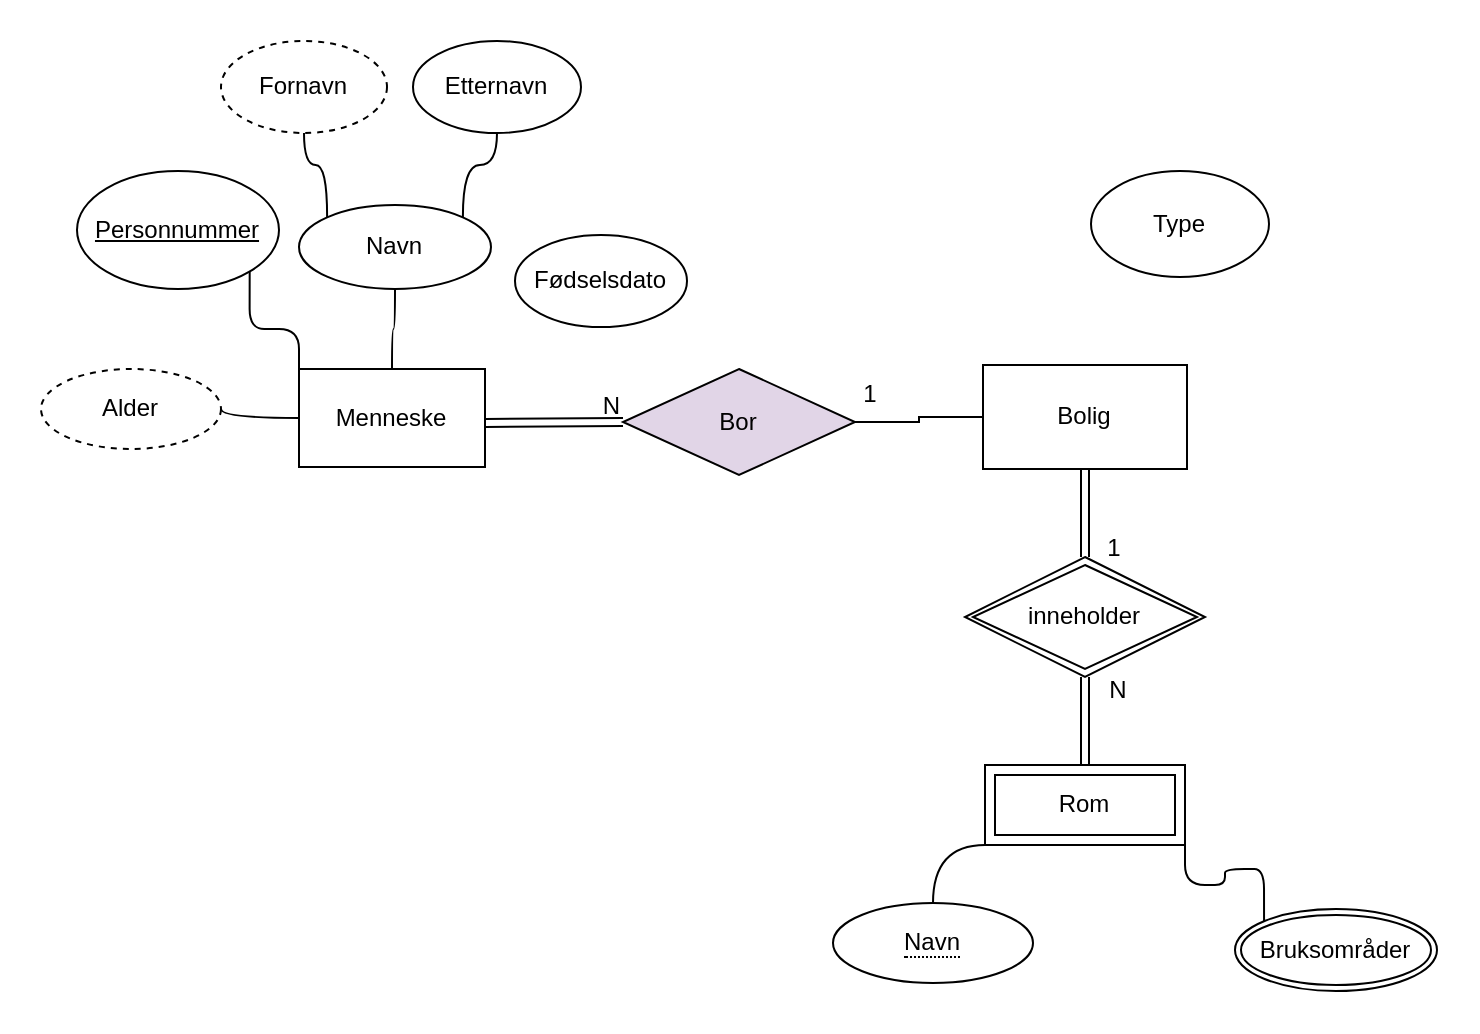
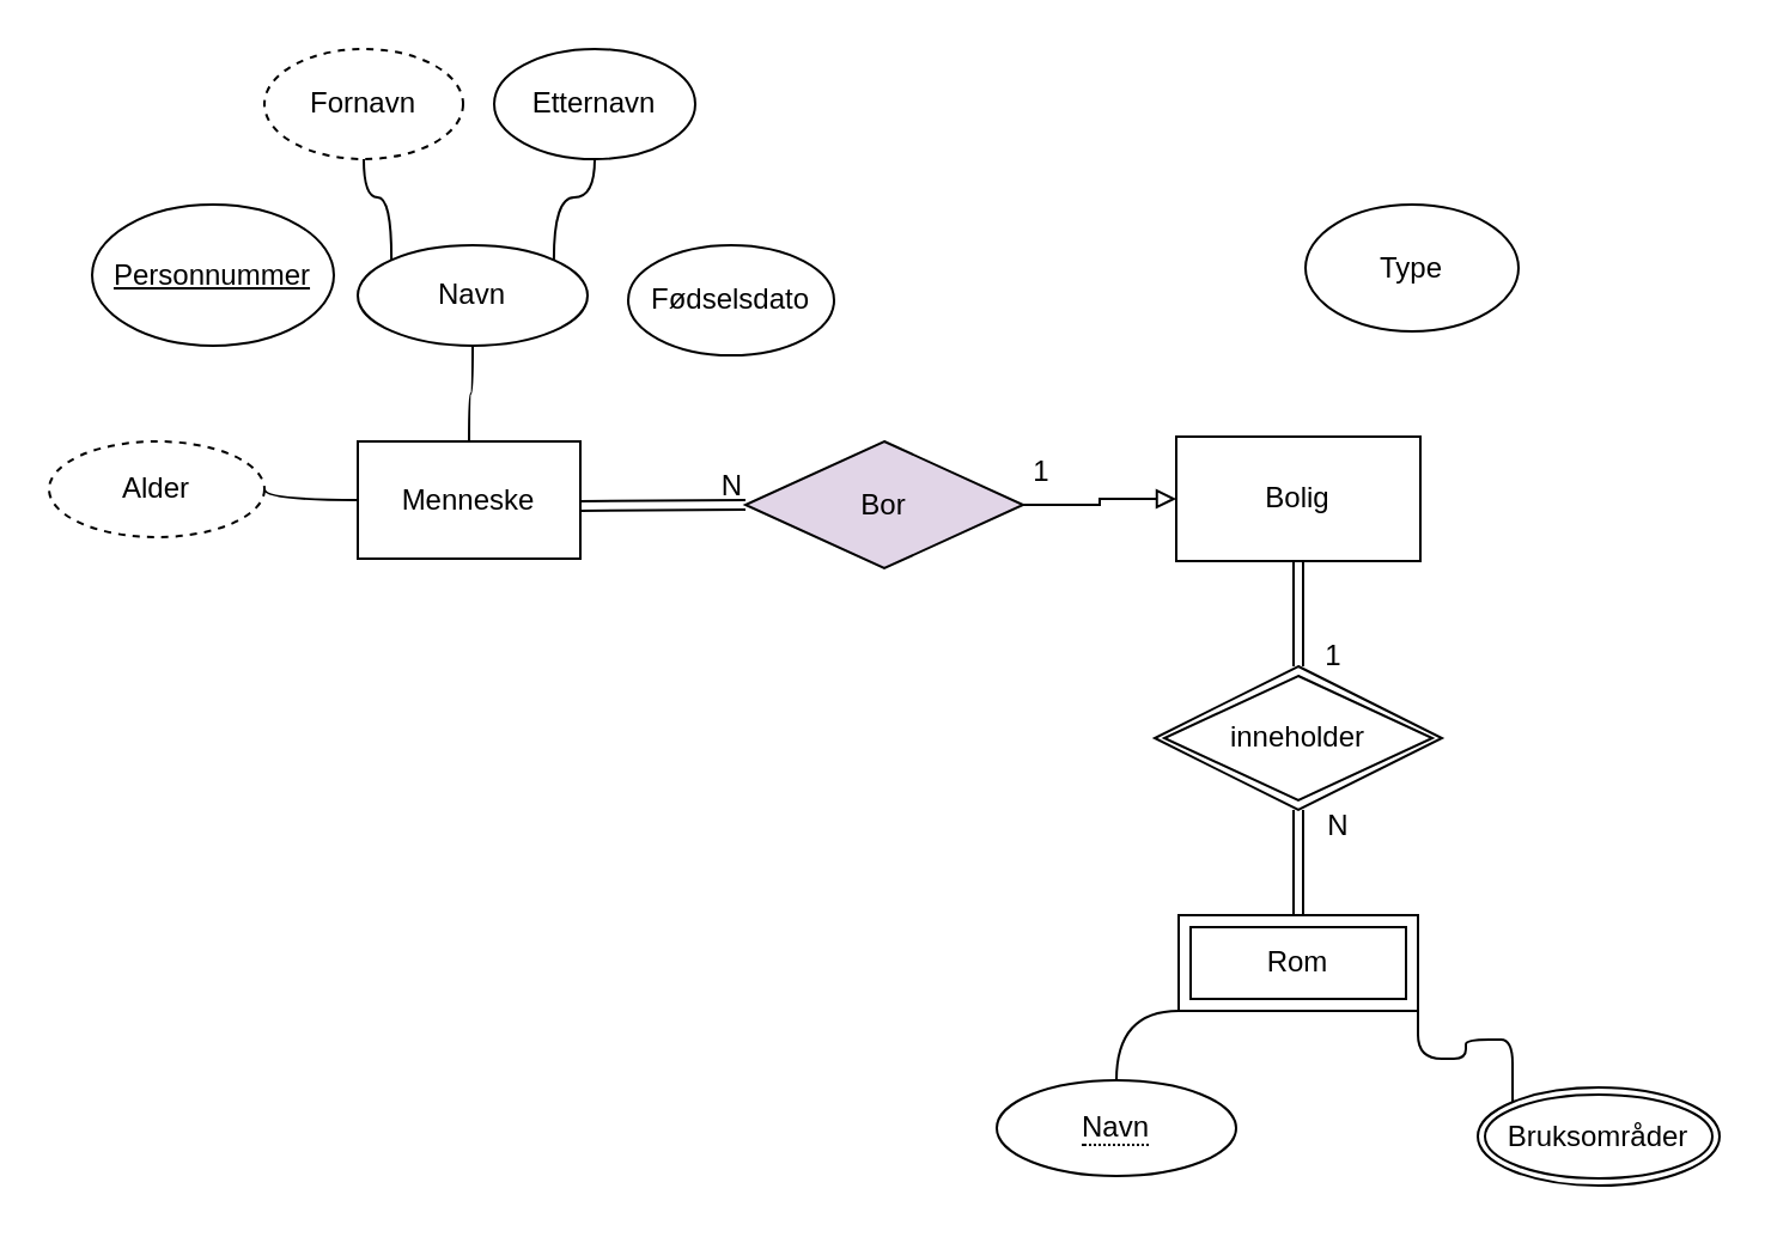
- <mxCell id="12" value="Fødselsdato" style="ellipse;whiteSpace=wrap;html=1;" parent="1" vertex="1"><mxGeometry x="257" y="117" width="86" height="46" as="geometry" /></mxCell>
+ <mxCell id="12" value="Fødselsdato" style="ellipse;whiteSpace=wrap;html=1;" parent="1" vertex="1"><mxGeometry x="262" y="102" width="86" height="46" as="geometry" /></mxCell>
- <mxCell id="2" style="edgeStyle=orthogonalEdgeStyle;rounded=1;orthogonalLoop=1;jettySize=auto;html=1;exitX=0;exitY=0;exitDx=0;exitDy=0;entryX=1;entryY=1;entryDx=0;entryDy=0;curved=0;endArrow=none;endFill=0;" parent="1" source="5" target="6" edge="1"><mxGeometry relative="1" as="geometry" /></mxCell>
- <mxCell id="16" style="edgeStyle=orthogonalEdgeStyle;rounded=0;orthogonalLoop=1;jettySize=auto;html=1;exitX=1;exitY=0.5;exitDx=0;exitDy=0;entryX=0;entryY=0.5;entryDx=0;entryDy=0;endArrow=none;endFill=0;" parent="1" source="17" target="15" edge="1"><mxGeometry relative="1" as="geometry" /></mxCell>
+ <mxCell id="16" style="edgeStyle=orthogonalEdgeStyle;rounded=0;orthogonalLoop=1;jettySize=auto;html=1;exitX=1;exitY=0.5;exitDx=0;exitDy=0;entryX=0;entryY=0.5;entryDx=0;entryDy=0;endArrow=block;endFill=0;" parent="1" source="17" target="15" edge="1"><mxGeometry relative="1" as="geometry" /></mxCell>
